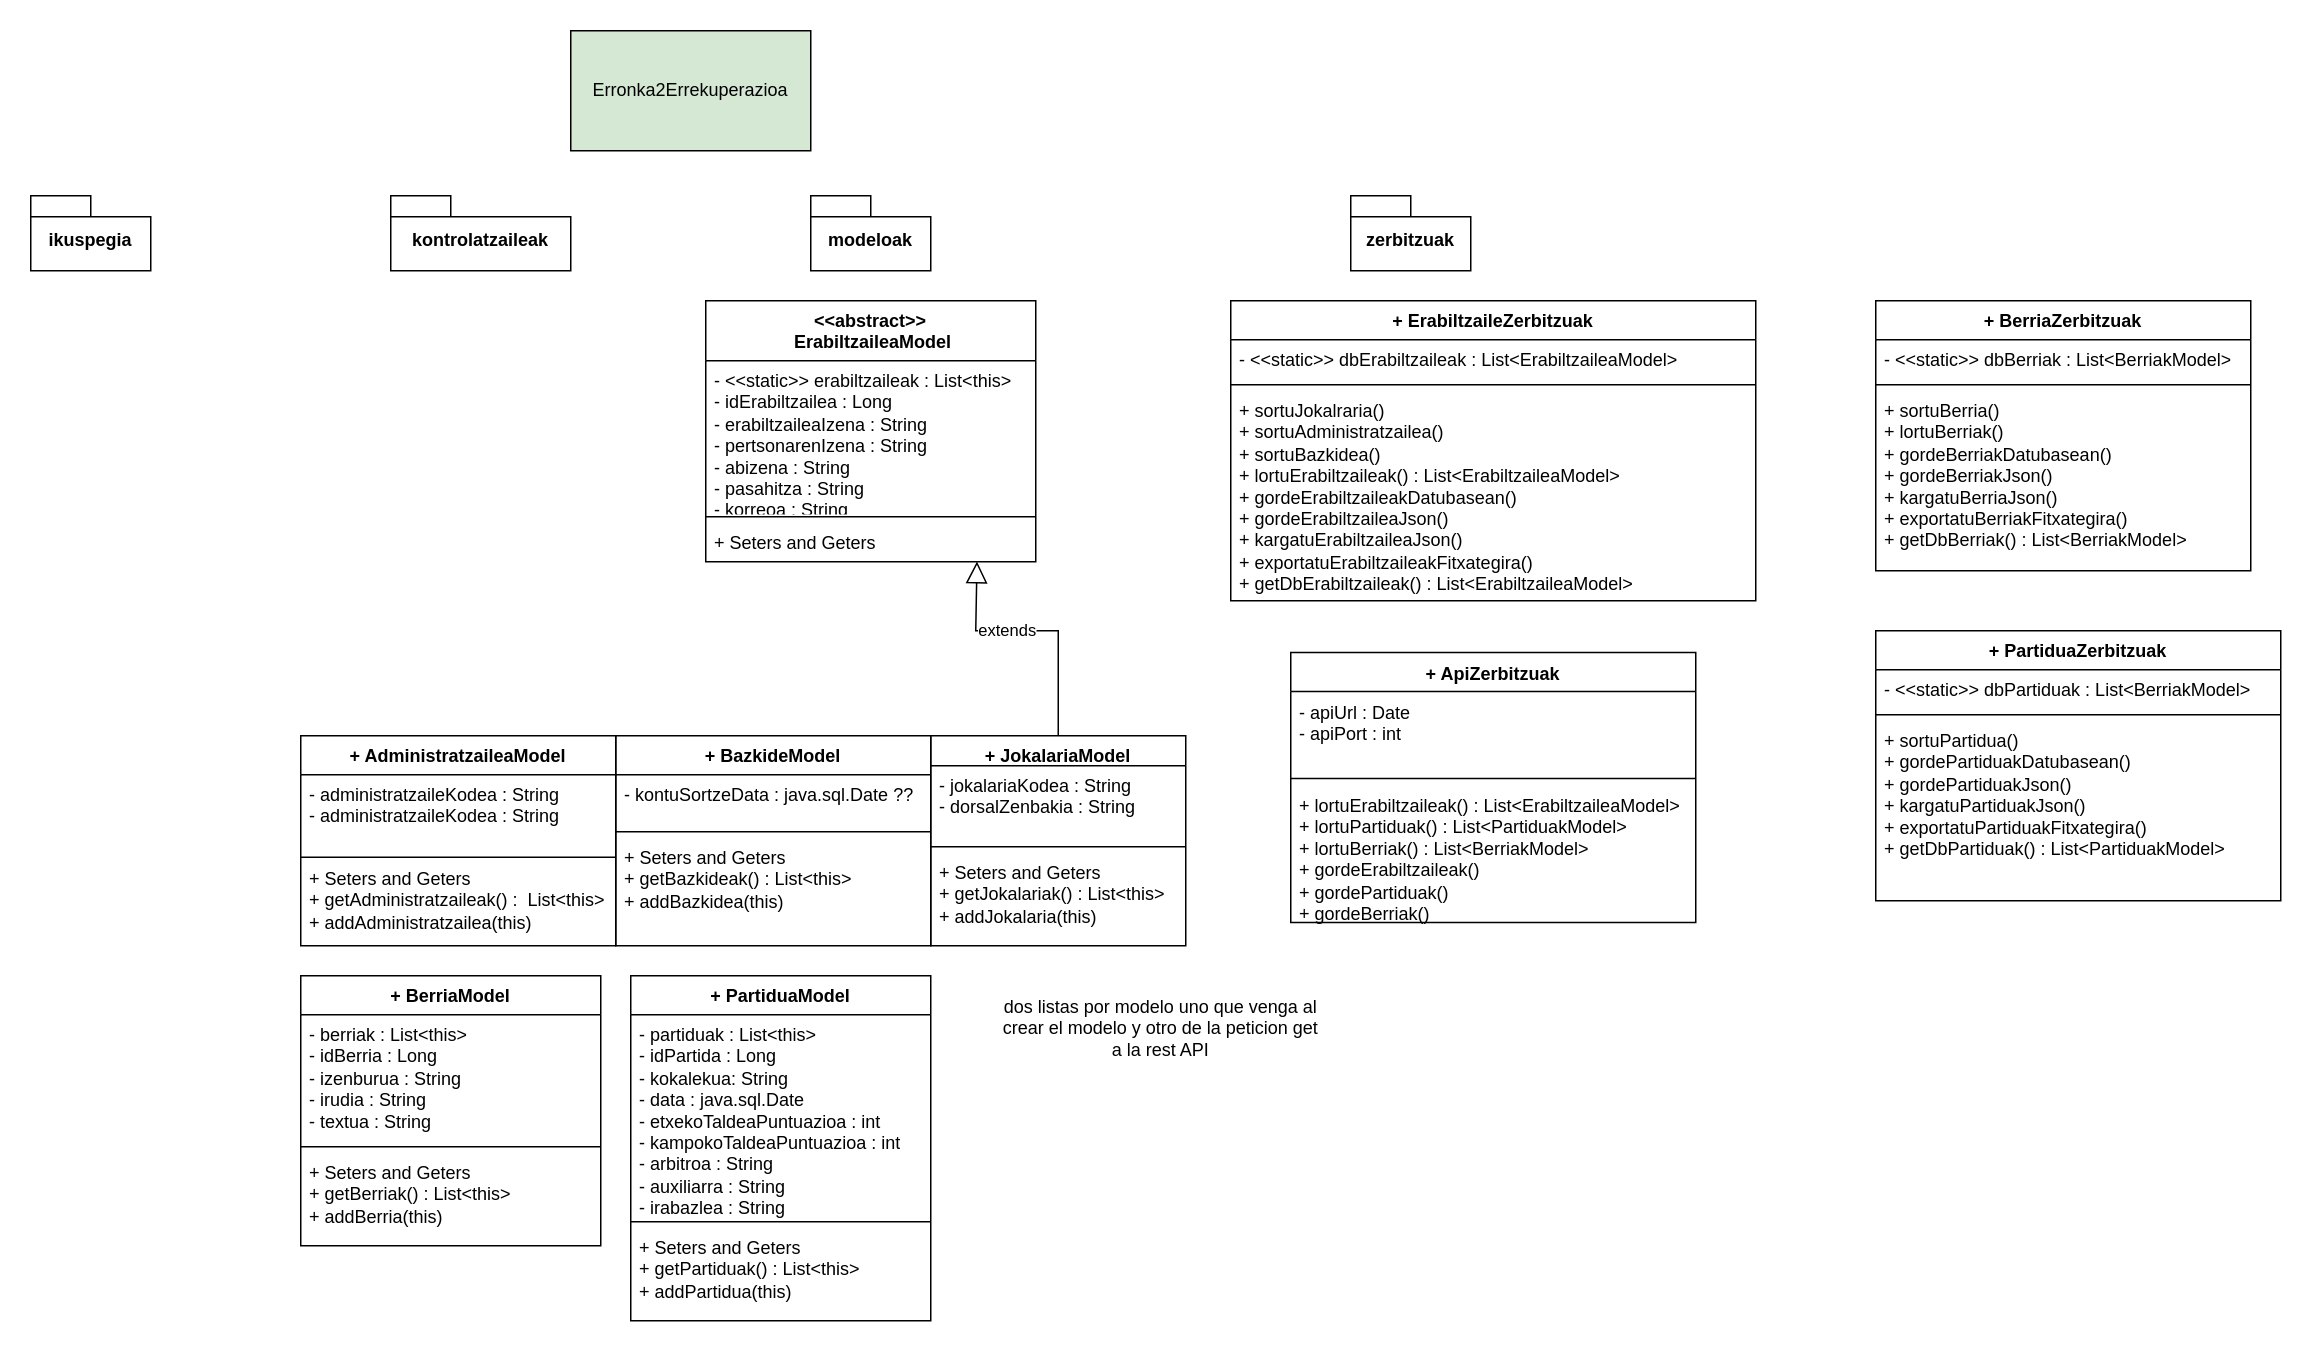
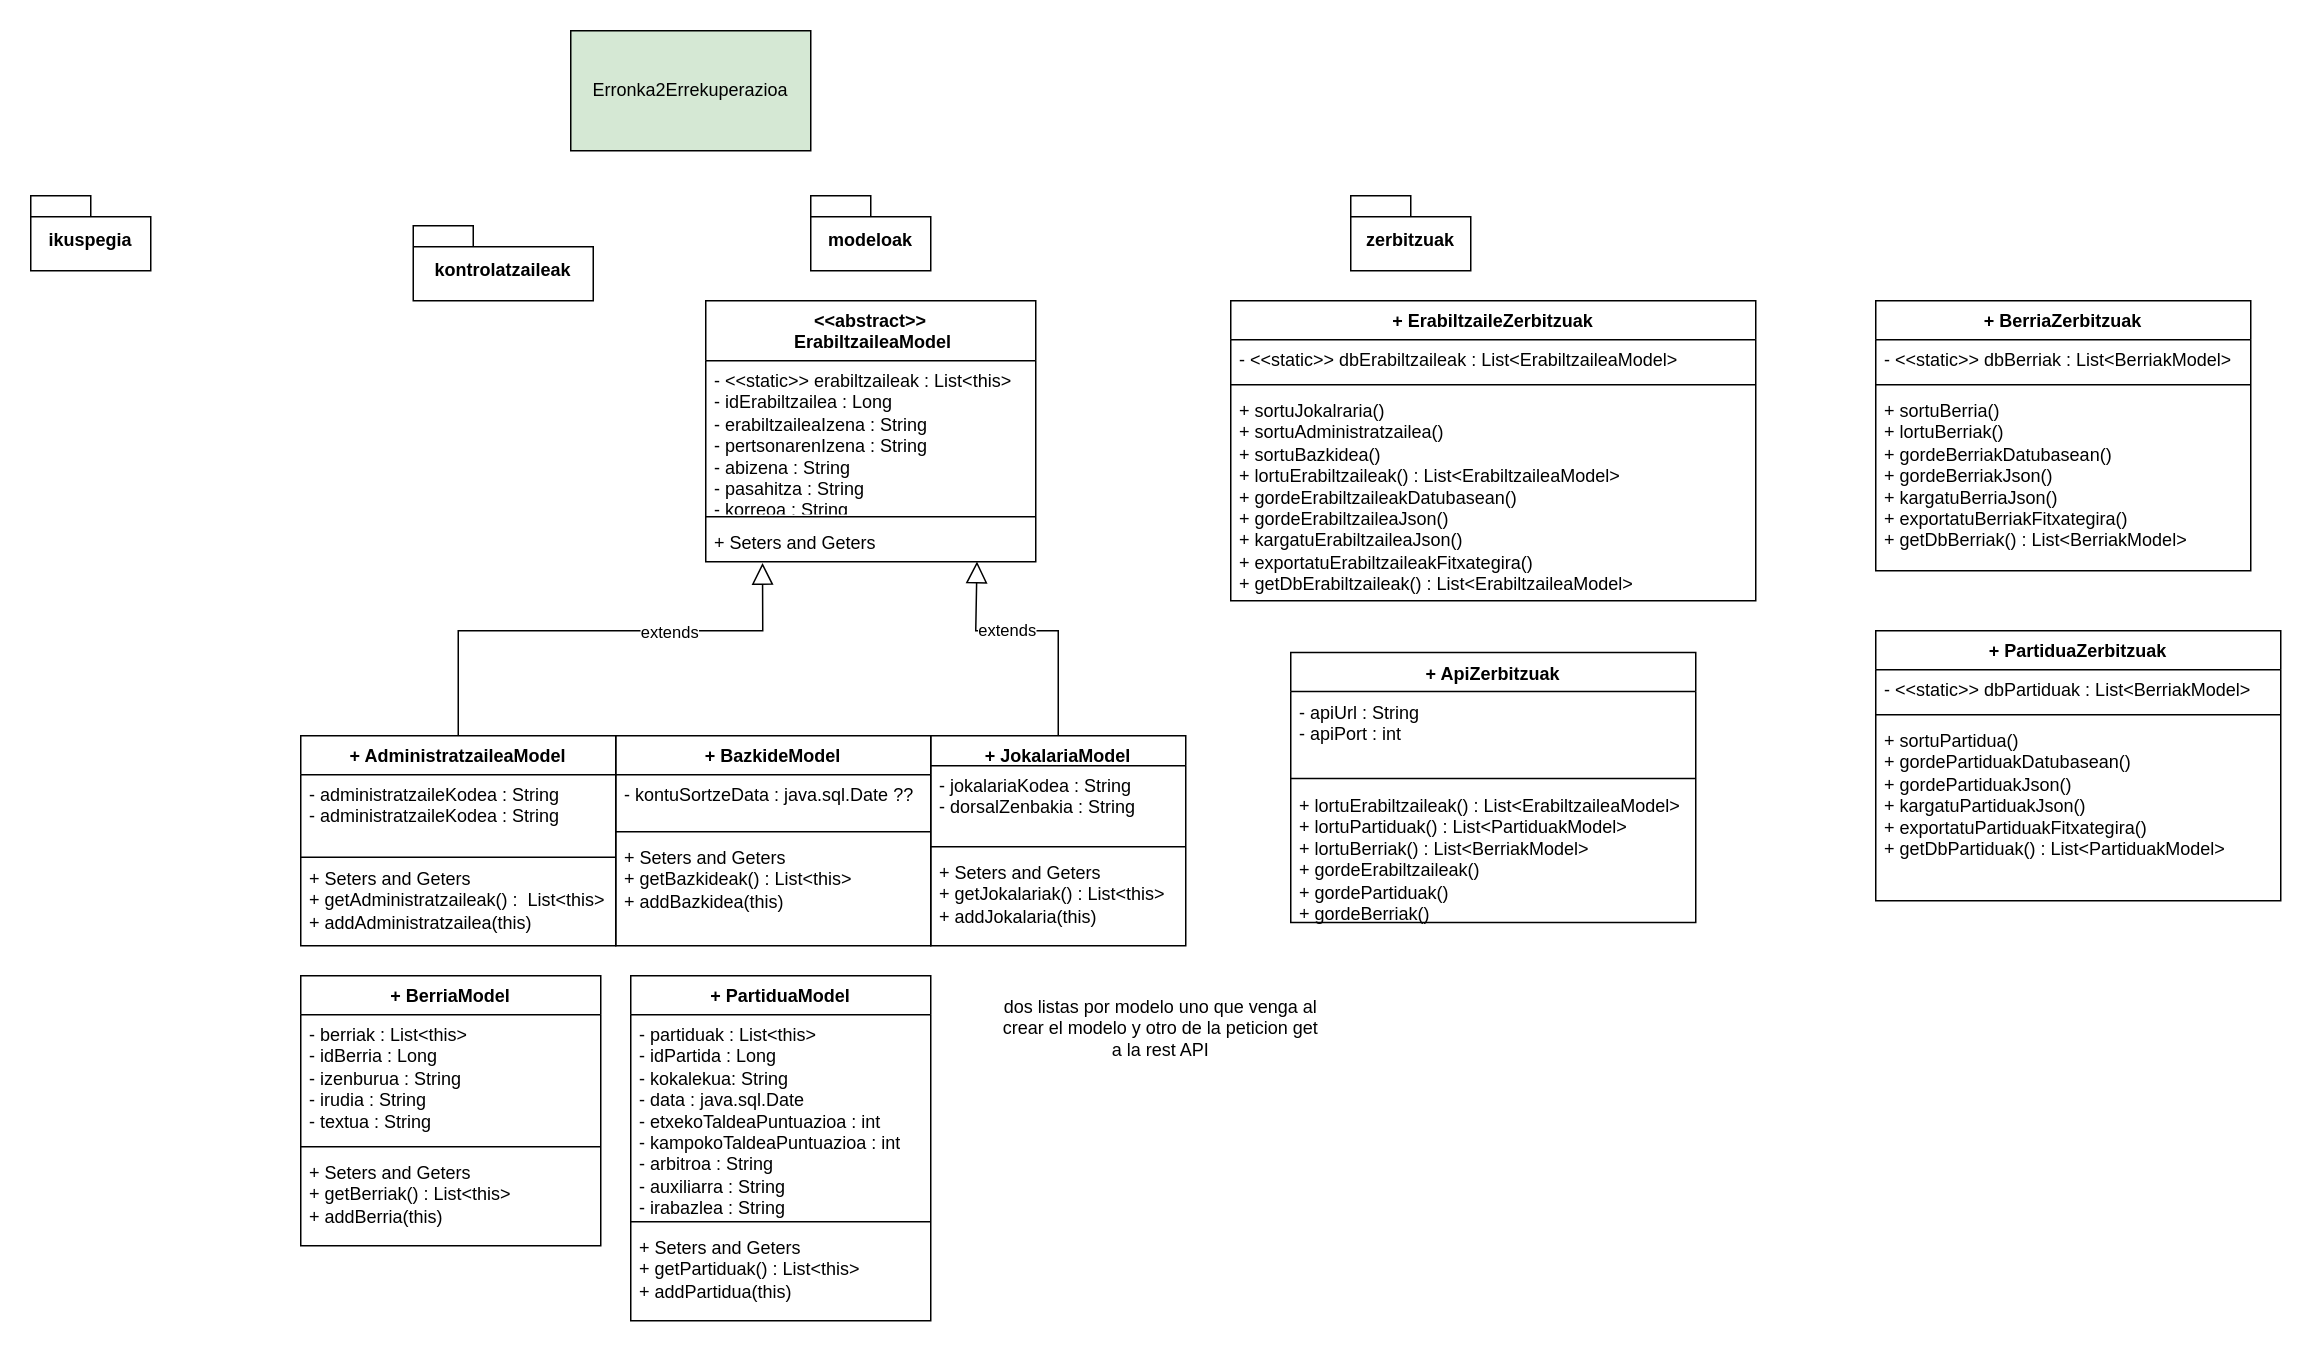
- <mxCell id="4" value="kontrolatzaileak" style="shape=folder;fontStyle=1;spacingTop=10;tabWidth=40;tabHeight=14;tabPosition=left;html=1;whiteSpace=wrap;" parent="1" vertex="1"><mxGeometry x="260" y="130" width="120" height="50" as="geometry" /></mxCell>
+ <mxCell id="4" value="kontrolatzaileak" style="shape=folder;fontStyle=1;spacingTop=10;tabWidth=40;tabHeight=14;tabPosition=left;html=1;whiteSpace=wrap;" parent="1" vertex="1"><mxGeometry x="275" y="150" width="120" height="50" as="geometry" /></mxCell>
+ <mxCell id="25" value="" style="endArrow=block;endFill=0;endSize=12;html=1;rounded=0;exitX=0.5;exitY=0;exitDx=0;exitDy=0;entryX=0.172;entryY=1.031;entryDx=0;entryDy=0;entryPerimeter=0;" parent="1" source="19" target="10" edge="1"><mxGeometry width="160" relative="1" as="geometry"><mxPoint x="340" y="490" as="sourcePoint" /><mxPoint x="385" y="374" as="targetPoint" /><Array as="points"><mxPoint x="305" y="420" /><mxPoint x="508" y="420" /></Array></mxGeometry></mxCell>
+ <mxCell id="26" value="extends" style="edgeLabel;html=1;align=center;verticalAlign=middle;resizable=0;points=[];" parent="25" vertex="1" connectable="0"><mxGeometry x="0.323" relative="1" as="geometry"><mxPoint as="offset" /></mxGeometry></mxCell>
- <mxCell id="42" value="- apiUrl : Date&lt;div&gt;- apiPort : int&lt;/div&gt;&lt;div&gt;&lt;br&gt;&lt;/div&gt;" style="text;strokeColor=none;fillColor=none;align=left;verticalAlign=top;spacingLeft=4;spacingRight=4;overflow=hidden;rotatable=0;points=[[0,0.5],[1,0.5]];portConstraint=eastwest;whiteSpace=wrap;html=1;" parent="41" vertex="1"><mxGeometry y="26" width="270" height="54" as="geometry" /></mxCell>
+ <mxCell id="42" value="- apiUrl : String&lt;div&gt;- apiPort : int&lt;/div&gt;&lt;div&gt;&lt;br&gt;&lt;/div&gt;" style="text;strokeColor=none;fillColor=none;align=left;verticalAlign=top;spacingLeft=4;spacingRight=4;overflow=hidden;rotatable=0;points=[[0,0.5],[1,0.5]];portConstraint=eastwest;whiteSpace=wrap;html=1;" parent="41" vertex="1"><mxGeometry y="26" width="270" height="54" as="geometry" /></mxCell>
